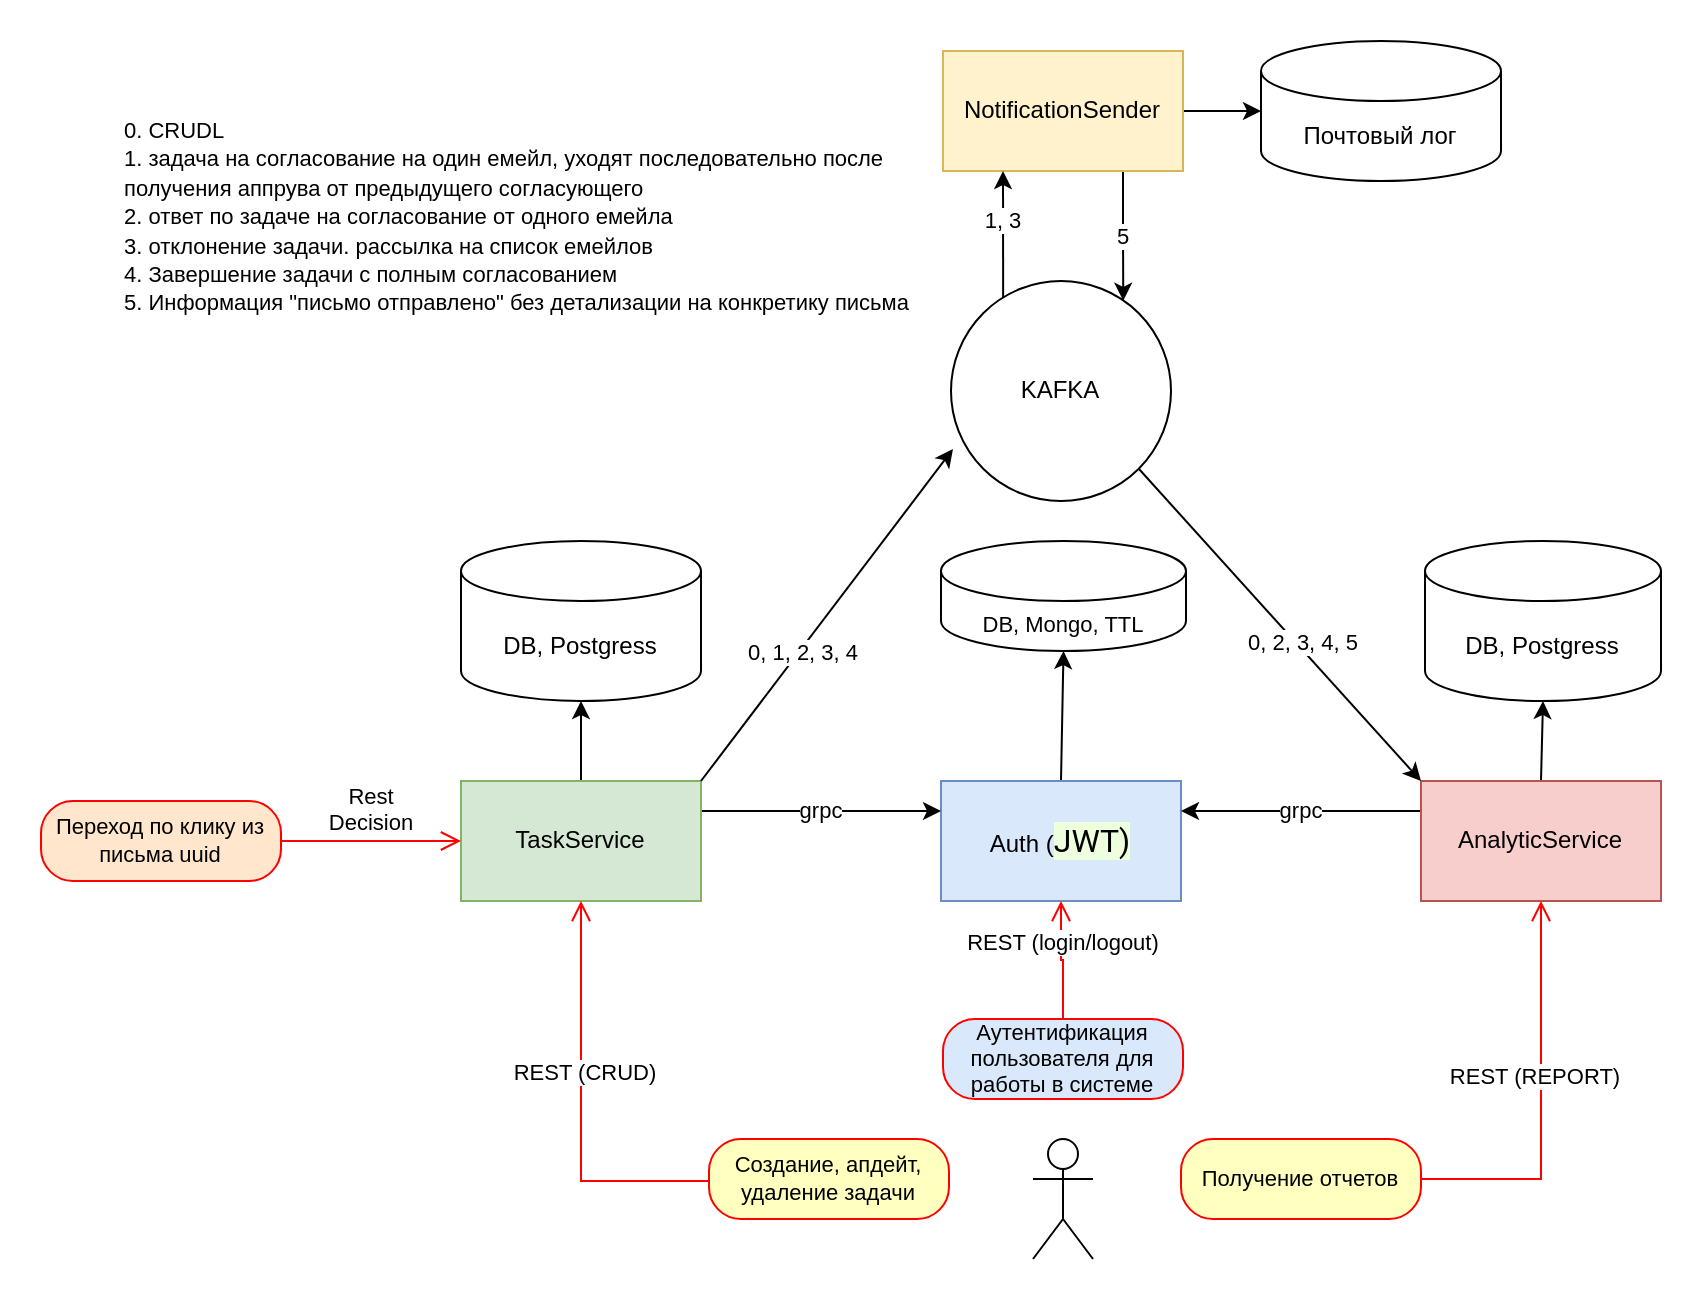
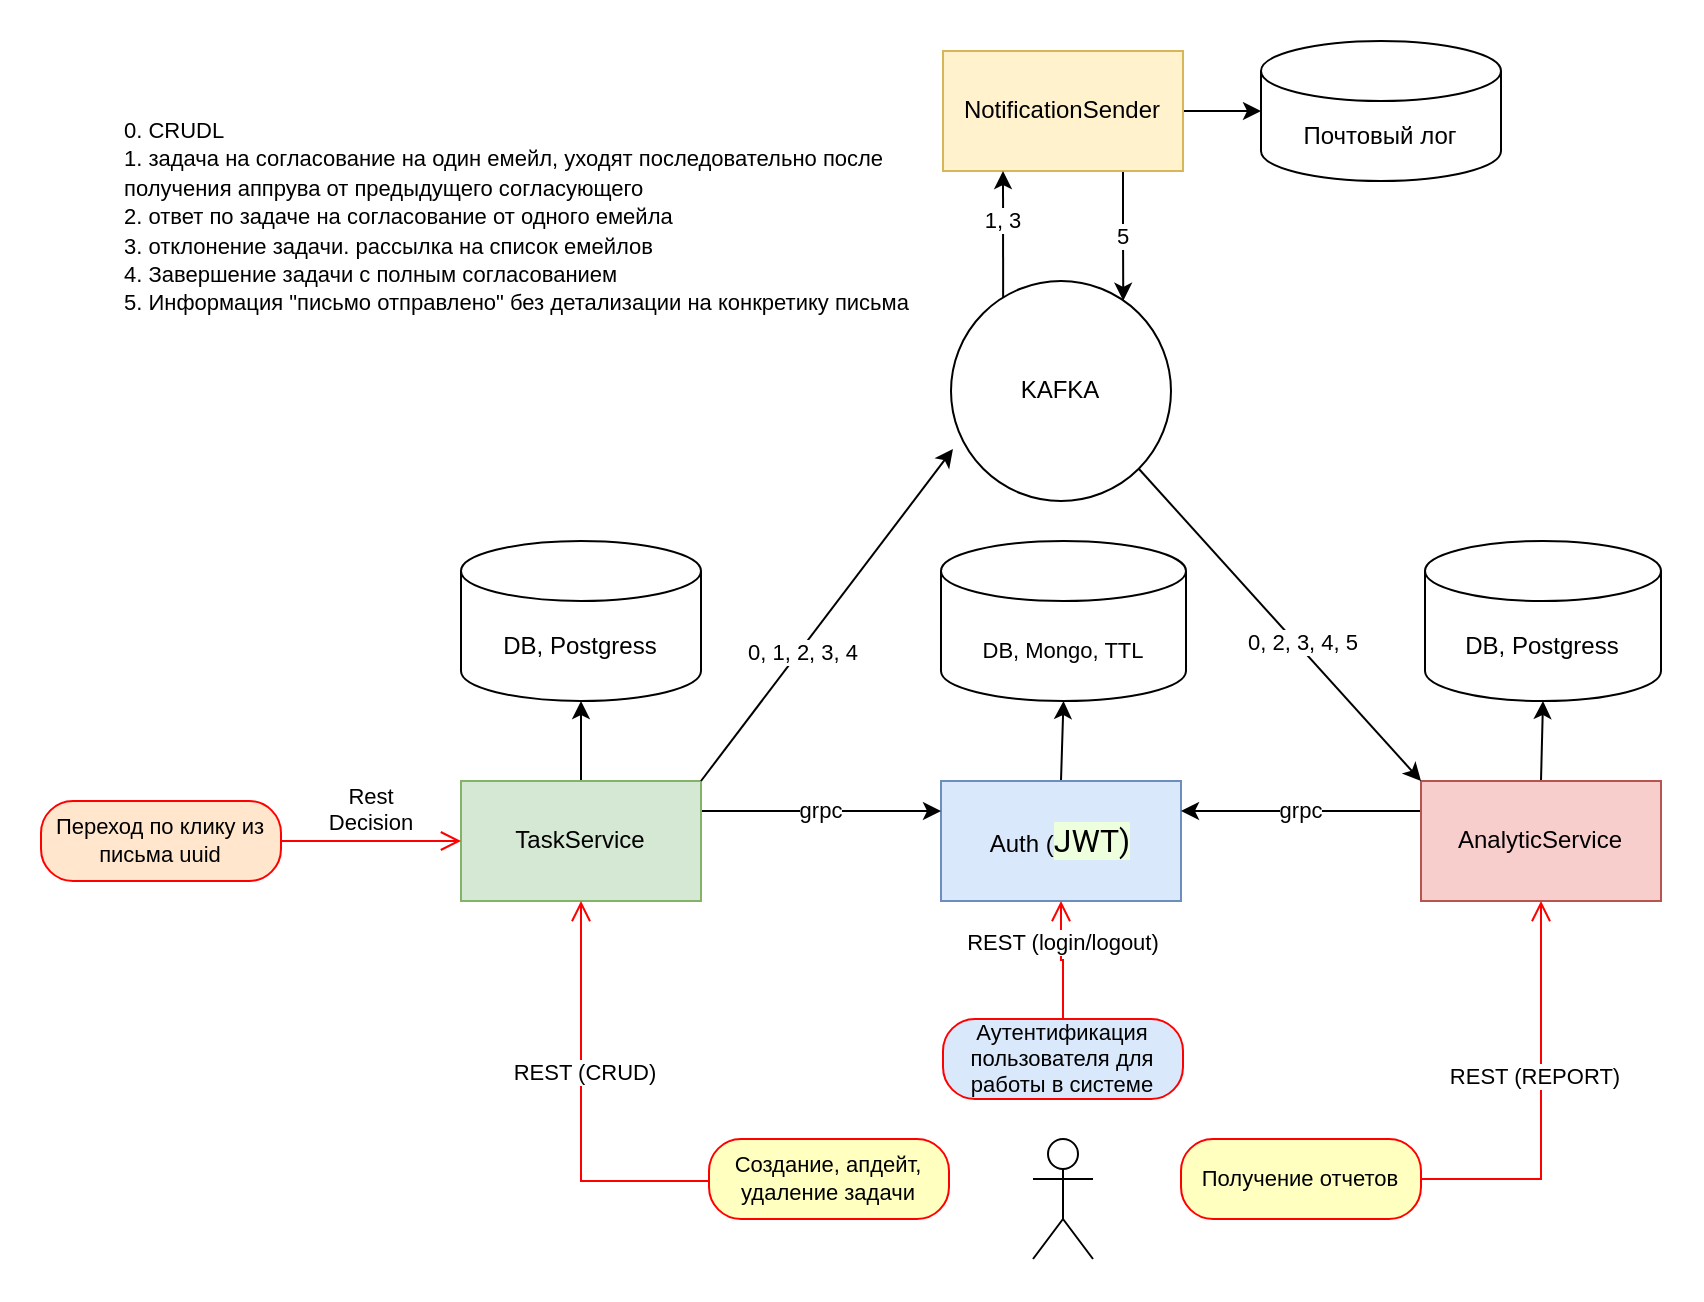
- <mxCell id="22" value="&lt;font style=&quot;font-size: 11px;&quot;&gt;DB, Mongo, TTL&lt;/font&gt;" style="shape=cylinder3;whiteSpace=wrap;html=1;boundedLbl=1;backgroundOutline=1;size=15;fontSize=18;" parent="1" vertex="1"><mxGeometry x="470" y="270" width="122.5" height="55" as="geometry" /></mxCell>
+ <mxCell id="22" value="&lt;font style=&quot;font-size: 11px;&quot;&gt;DB, Mongo, TTL&lt;/font&gt;" style="shape=cylinder3;whiteSpace=wrap;html=1;boundedLbl=1;backgroundOutline=1;size=15;fontSize=18;" parent="1" vertex="1"><mxGeometry x="470" y="270" width="122.5" height="80" as="geometry" /></mxCell>
